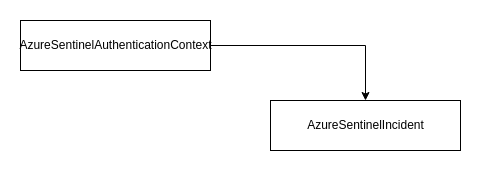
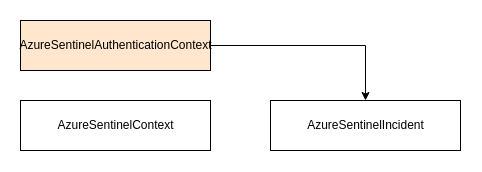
- <mxCell id="5" value="AzureSentinelAuthenticationContext" style="html=1;" vertex="1" parent="1"><mxGeometry x="20" y="20" width="190" height="50" as="geometry" /></mxCell>
+ <mxCell id="5" value="AzureSentinelAuthenticationContext" style="html=1;fillColor=#ffe6cc;" vertex="1" parent="1"><mxGeometry x="20" y="20" width="190" height="50" as="geometry" /></mxCell>
+ <mxCell id="2" value="AzureSentinelContext" style="html=1;" vertex="1" parent="1"><mxGeometry x="20" y="100" width="190" height="50" as="geometry" /></mxCell>
